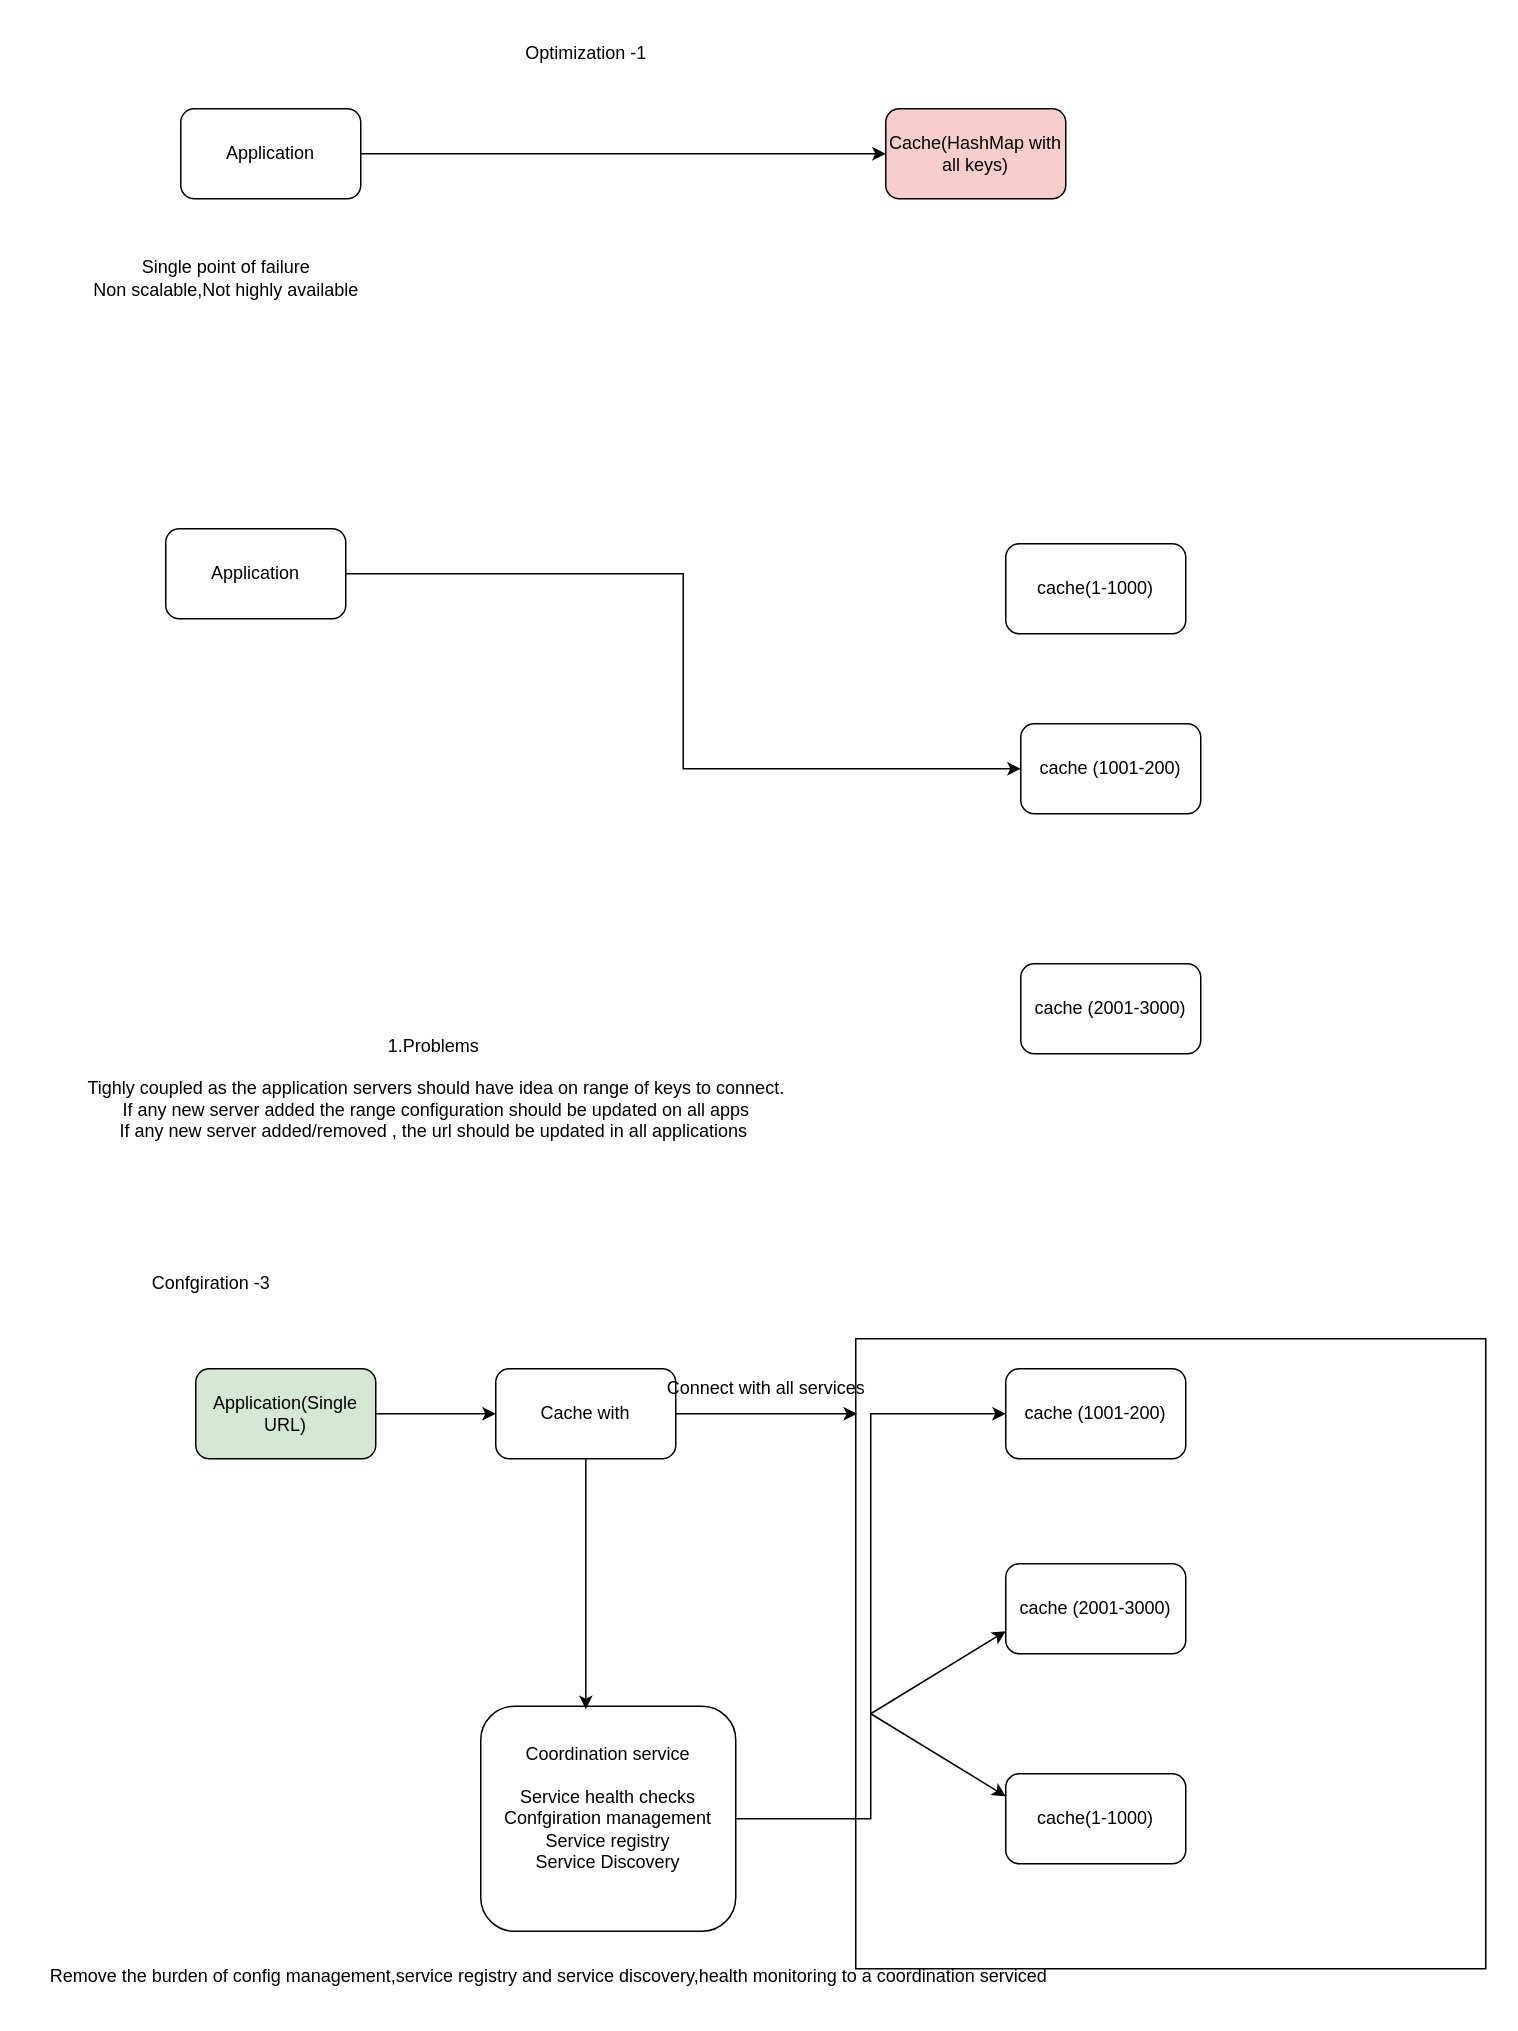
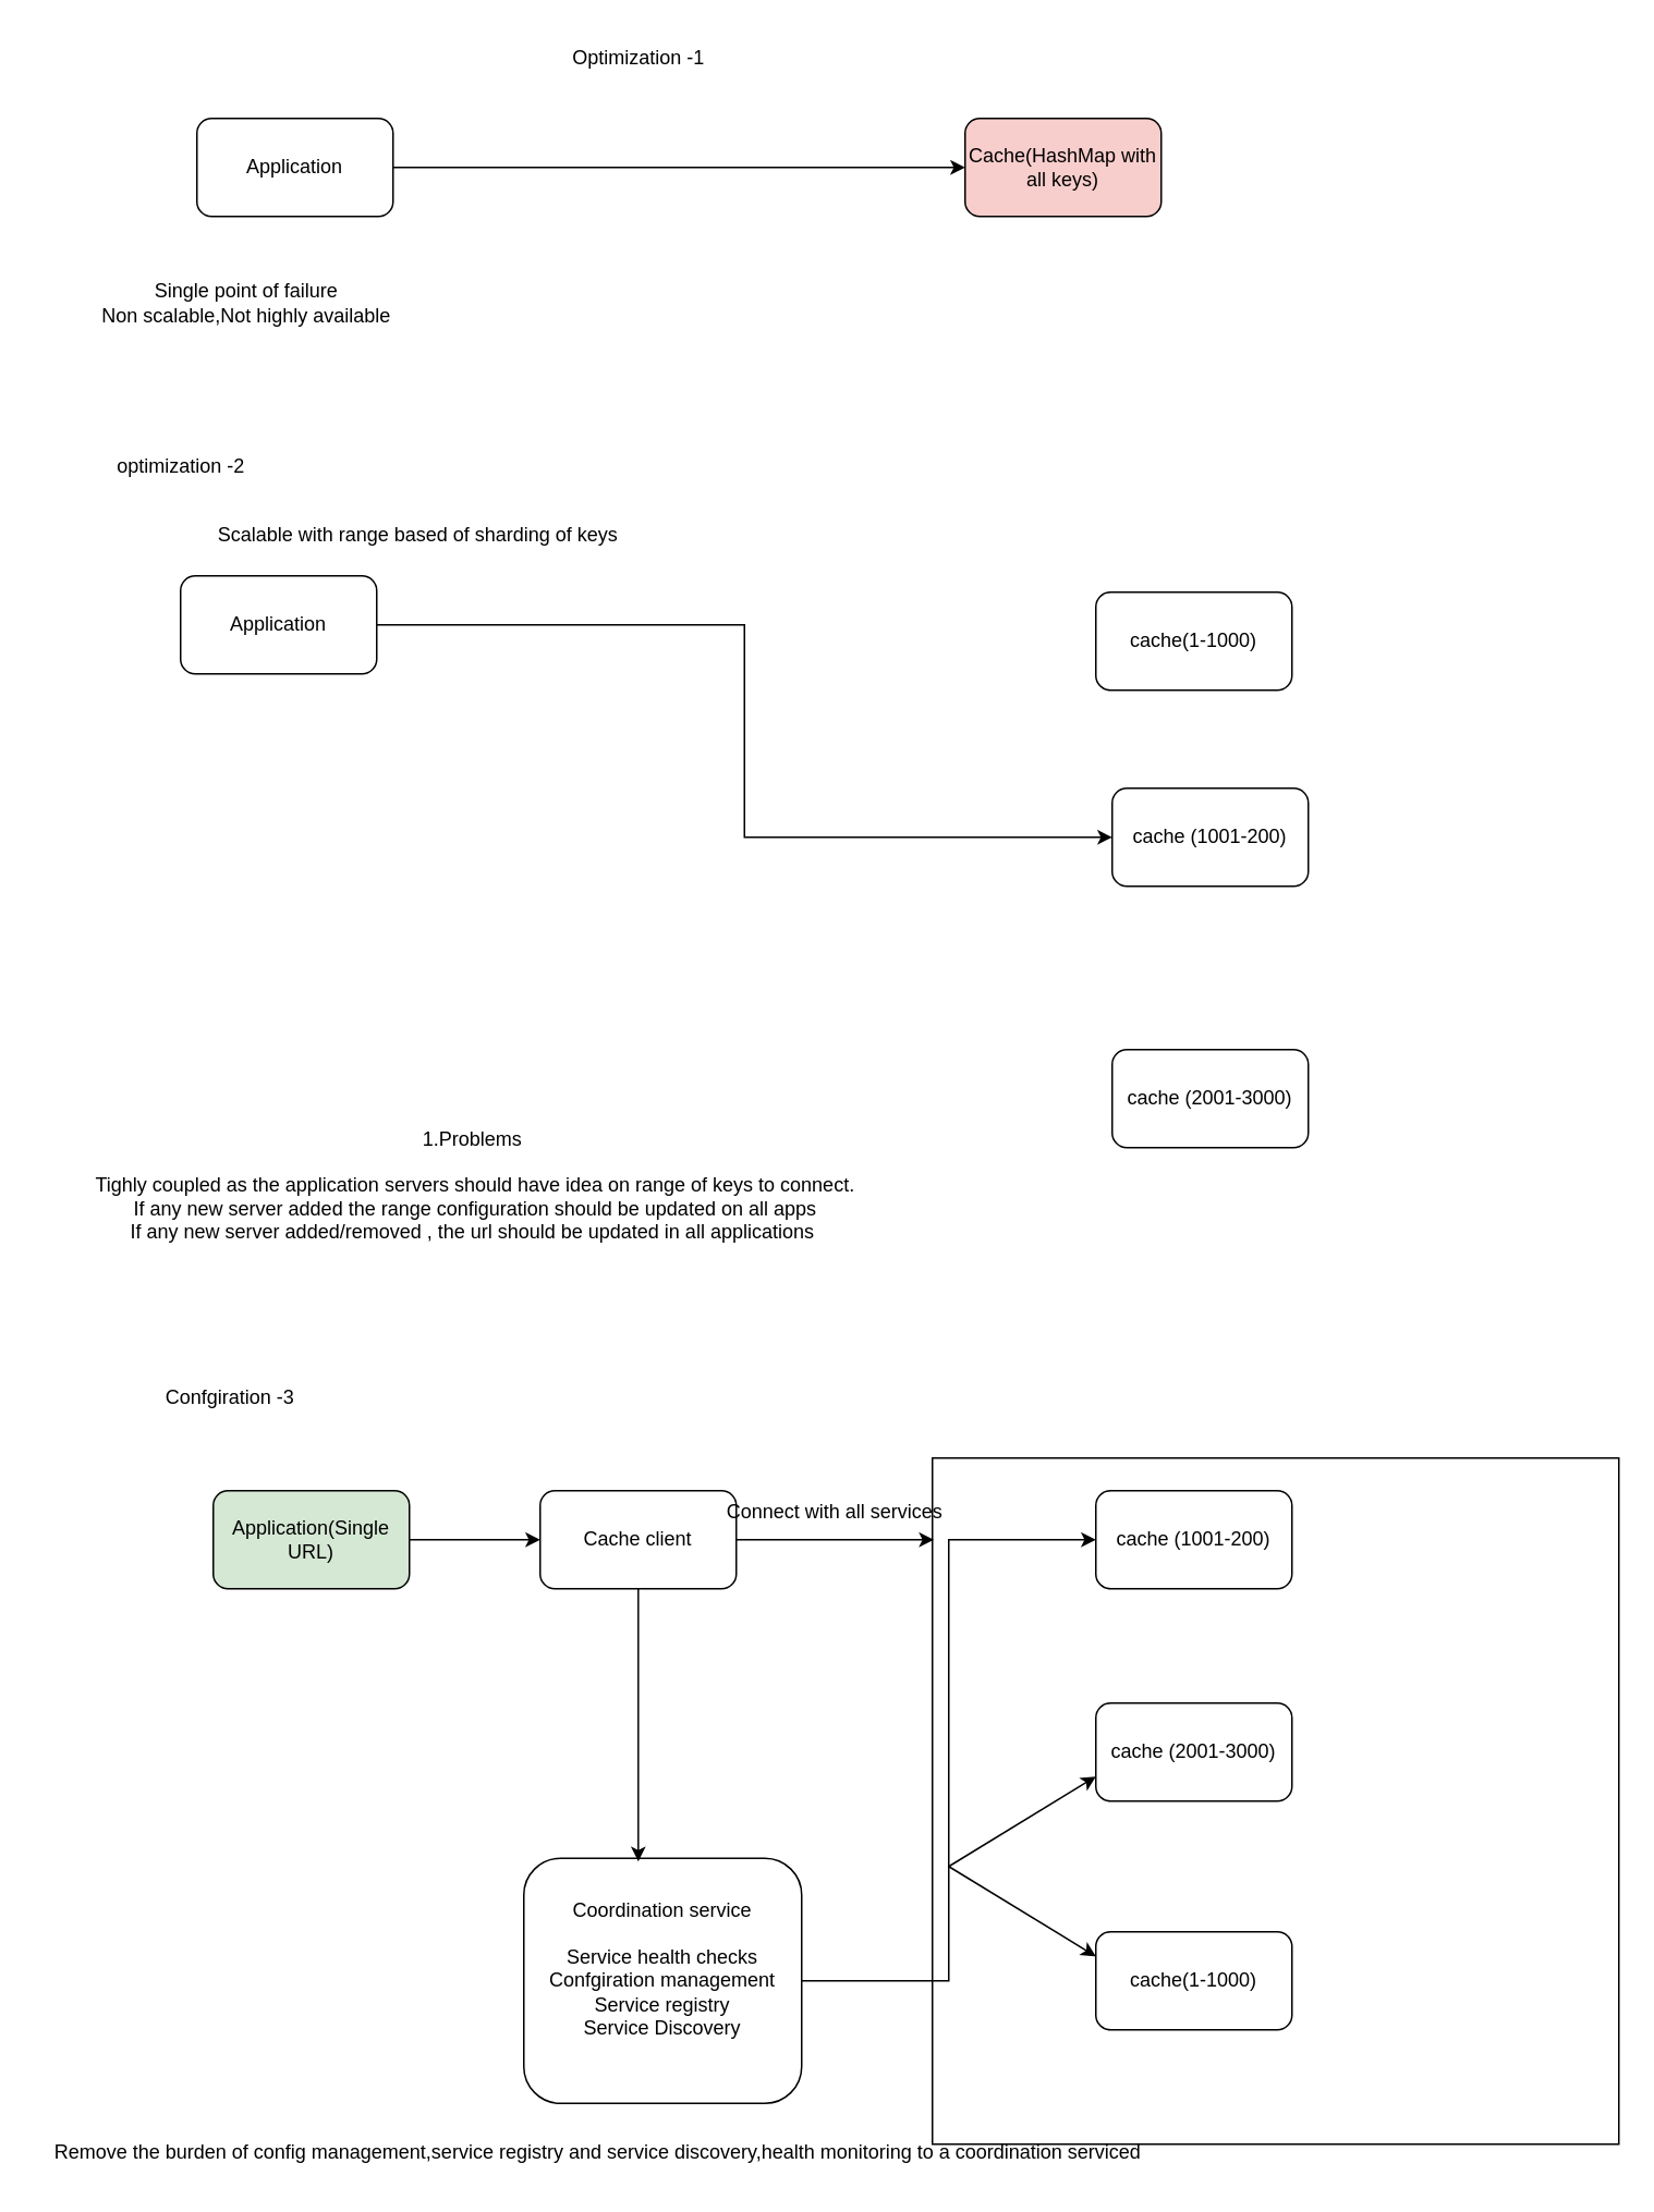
+ <mxCell id="11" value="optimization -2" style="text;html=1;align=center;verticalAlign=middle;resizable=0;points=[];autosize=1;strokeColor=none;fillColor=none;" vertex="1" parent="1"><mxGeometry x="60" y="270" width="100" height="30" as="geometry" /></mxCell>
+ <mxCell id="12" value="Scalable with range based of sharding of keys" style="text;html=1;align=center;verticalAlign=middle;resizable=0;points=[];autosize=1;strokeColor=none;fillColor=none;" vertex="1" parent="1"><mxGeometry x="120" y="312" width="270" height="30" as="geometry" /></mxCell>
- <mxCell id="27" value="Cache with" style="rounded=1;whiteSpace=wrap;html=1;" vertex="1" parent="1"><mxGeometry x="330" y="912" width="120" height="60" as="geometry" /></mxCell>
+ <mxCell id="27" value="Cache client" style="rounded=1;whiteSpace=wrap;html=1;" vertex="1" parent="1"><mxGeometry x="330" y="912" width="120" height="60" as="geometry" /></mxCell>
